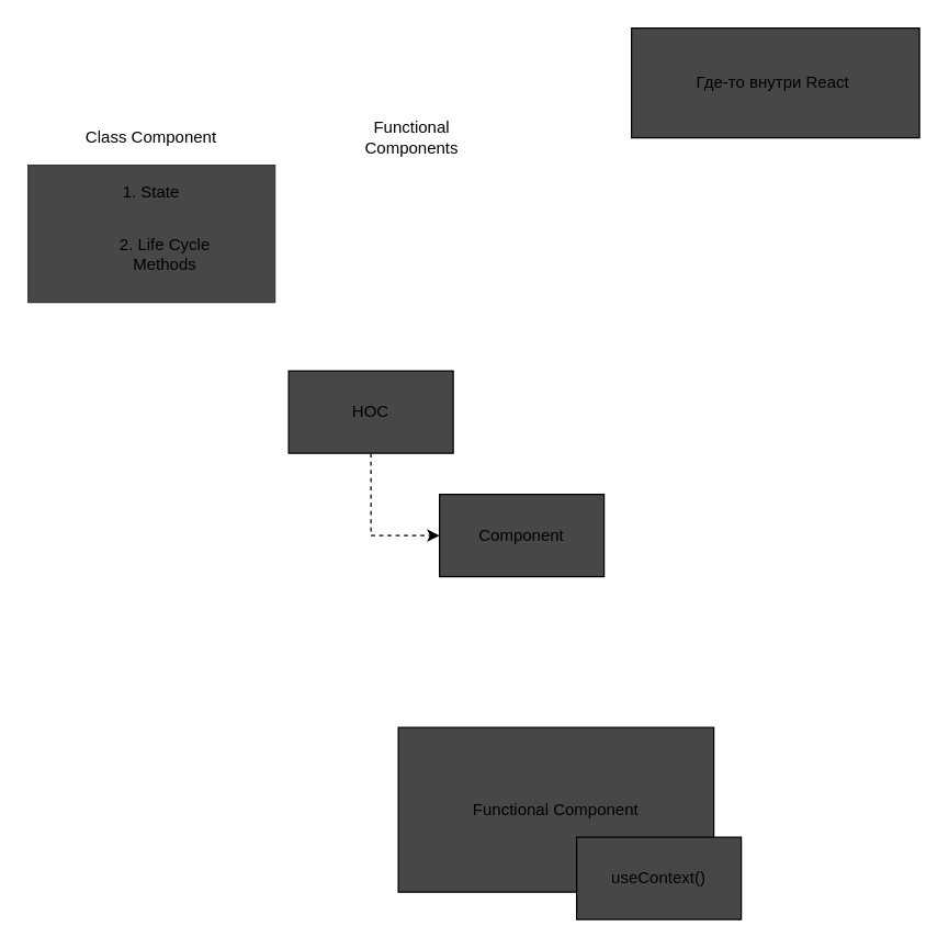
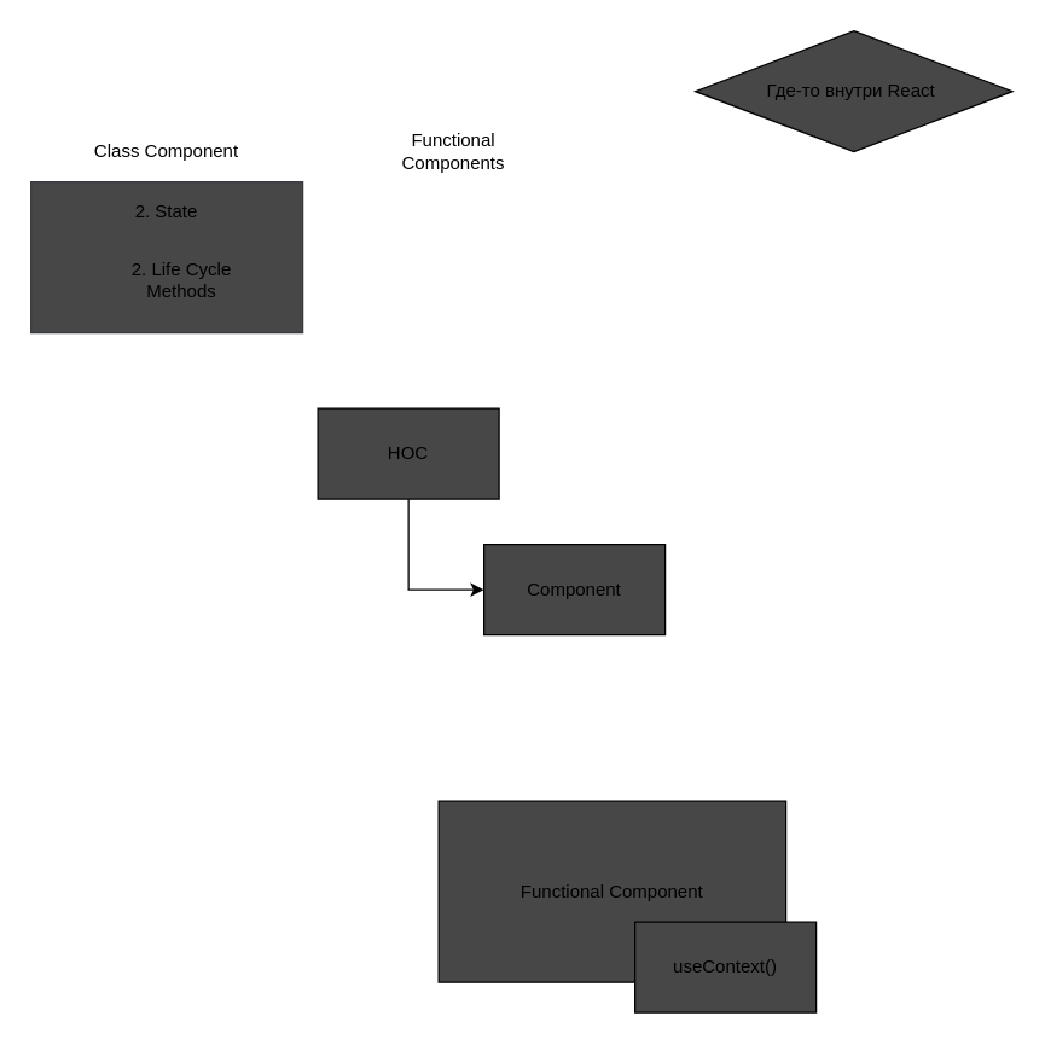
- <mxCell id="7" value="Где-то внутри React&amp;nbsp;" style="rounded=0;whiteSpace=wrap;html=1;fillColor=#474747;" vertex="1" parent="1"><mxGeometry x="460" y="20" width="210" height="80" as="geometry" /></mxCell>
+ <mxCell id="7" value="Где-то внутри React&amp;nbsp;" style="rhombus;whiteSpace=wrap;html=1;fillColor=#474747;" vertex="1" parent="1"><mxGeometry x="460" y="20" width="210" height="80" as="geometry" /></mxCell>
- <mxCell id="4" value="1. State" style="text;html=1;strokeColor=none;fillColor=none;align=center;verticalAlign=middle;whiteSpace=wrap;rounded=0;" vertex="1" parent="1"><mxGeometry x="70" y="130" width="80" height="20" as="geometry" /></mxCell>
+ <mxCell id="4" value="2. State" style="text;html=1;strokeColor=none;fillColor=none;align=center;verticalAlign=middle;whiteSpace=wrap;rounded=0;" vertex="1" parent="1"><mxGeometry x="70" y="130" width="80" height="20" as="geometry" /></mxCell>
- <mxCell id="9" style="edgeStyle=orthogonalEdgeStyle;rounded=0;orthogonalLoop=1;jettySize=auto;html=1;entryX=0;entryY=0.5;entryDx=0;entryDy=0;dashed=1;" edge="1" parent="1" source="10" target="8"><mxGeometry relative="1" as="geometry" /></mxCell>
+ <mxCell id="9" style="edgeStyle=orthogonalEdgeStyle;rounded=0;orthogonalLoop=1;jettySize=auto;html=1;entryX=0;entryY=0.5;entryDx=0;entryDy=0;" edge="1" parent="1" source="10" target="8"><mxGeometry relative="1" as="geometry" /></mxCell>
